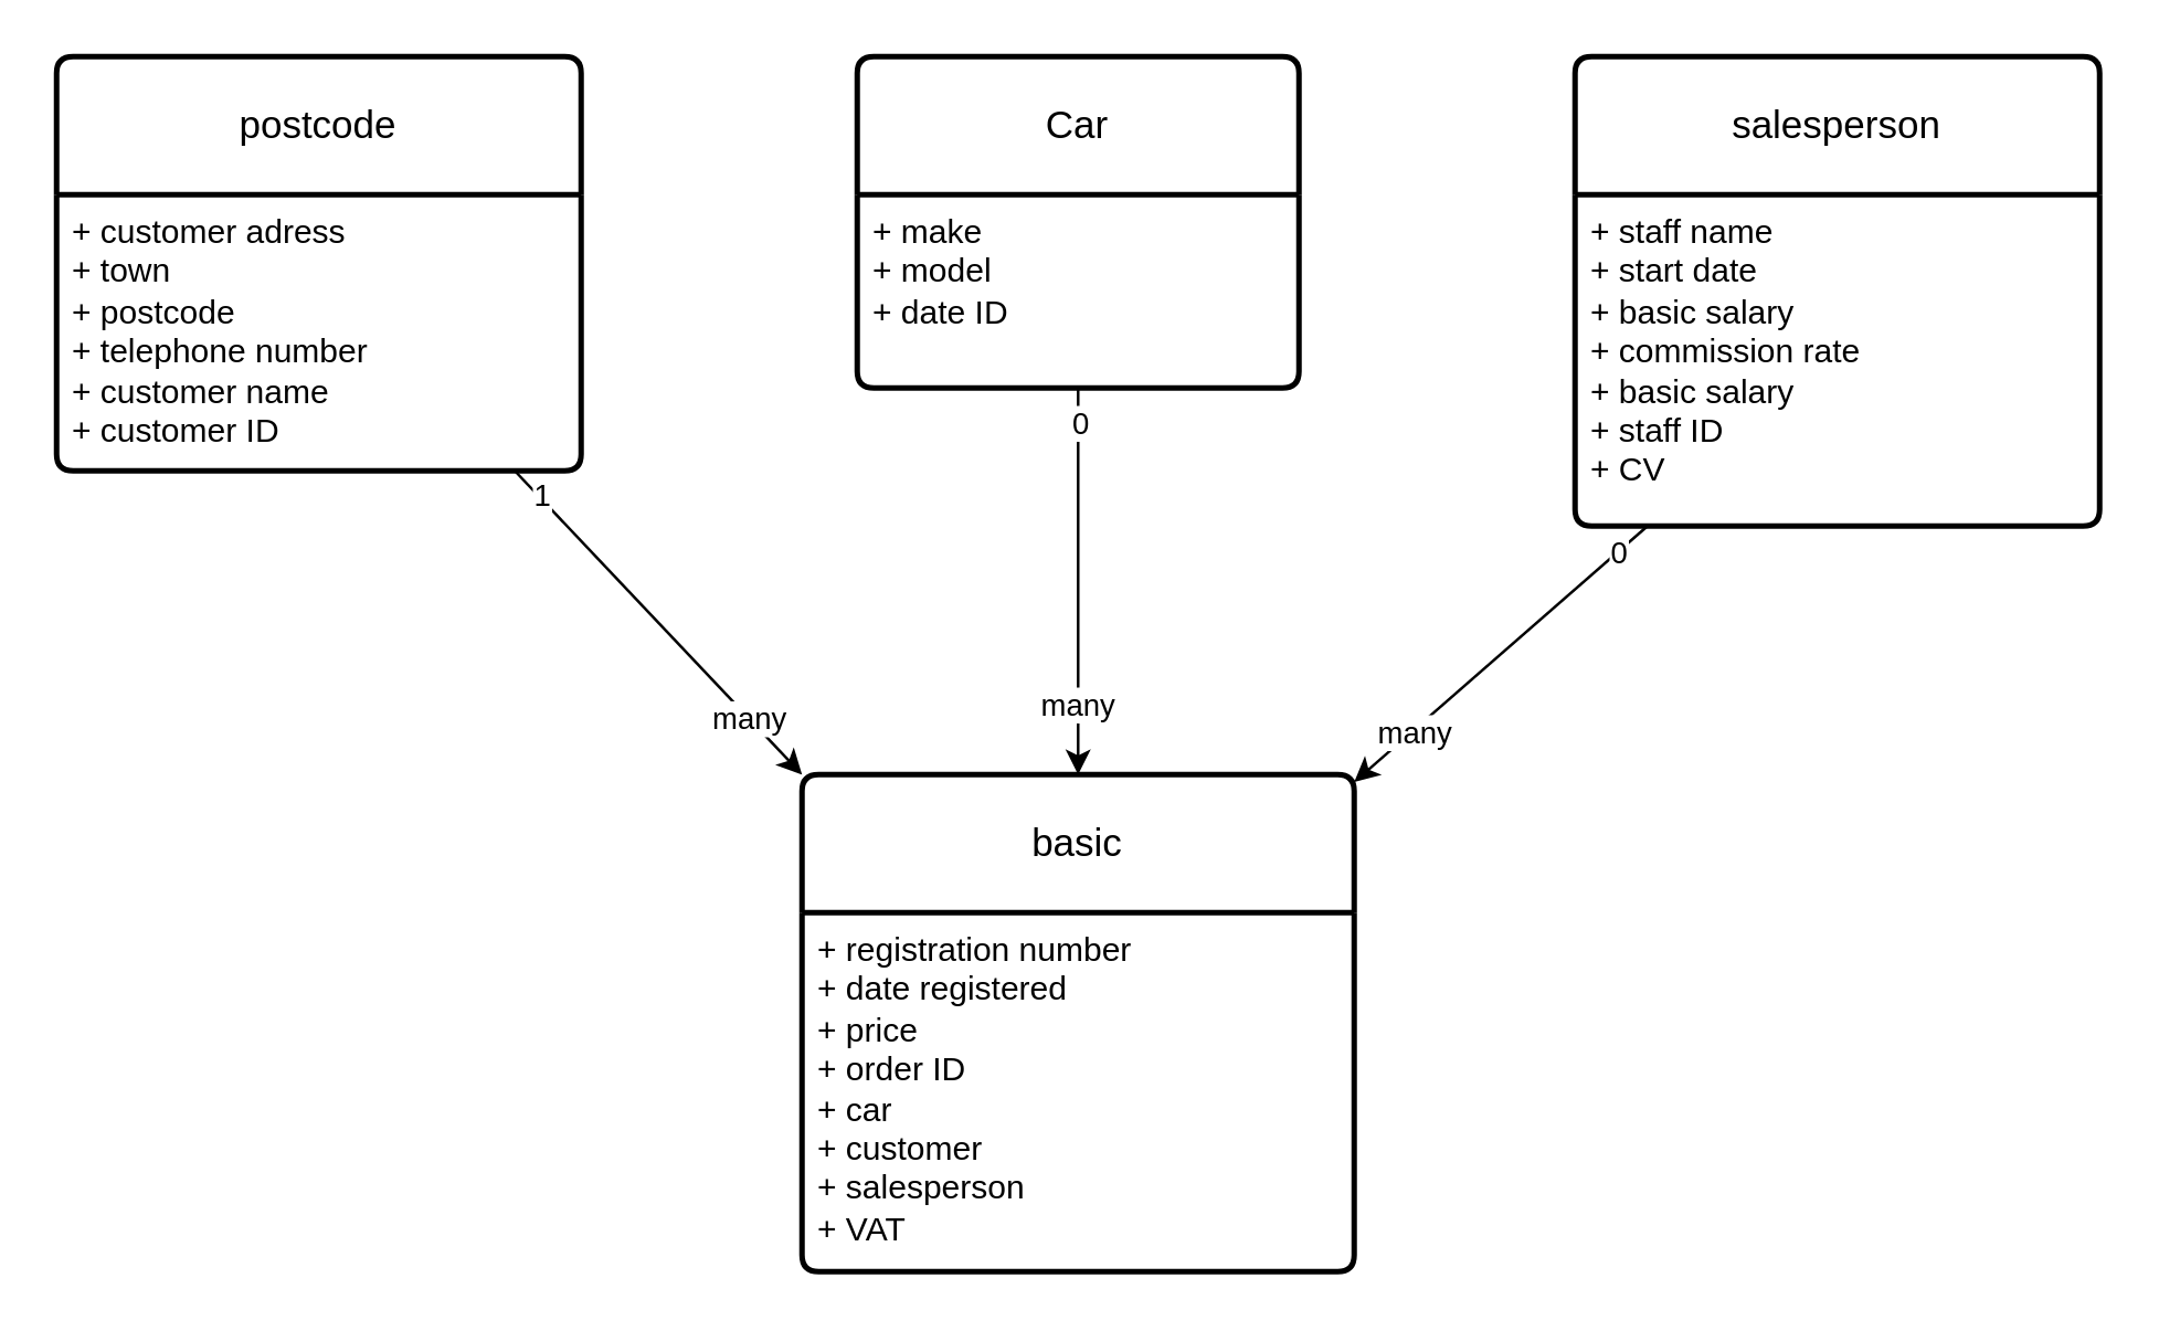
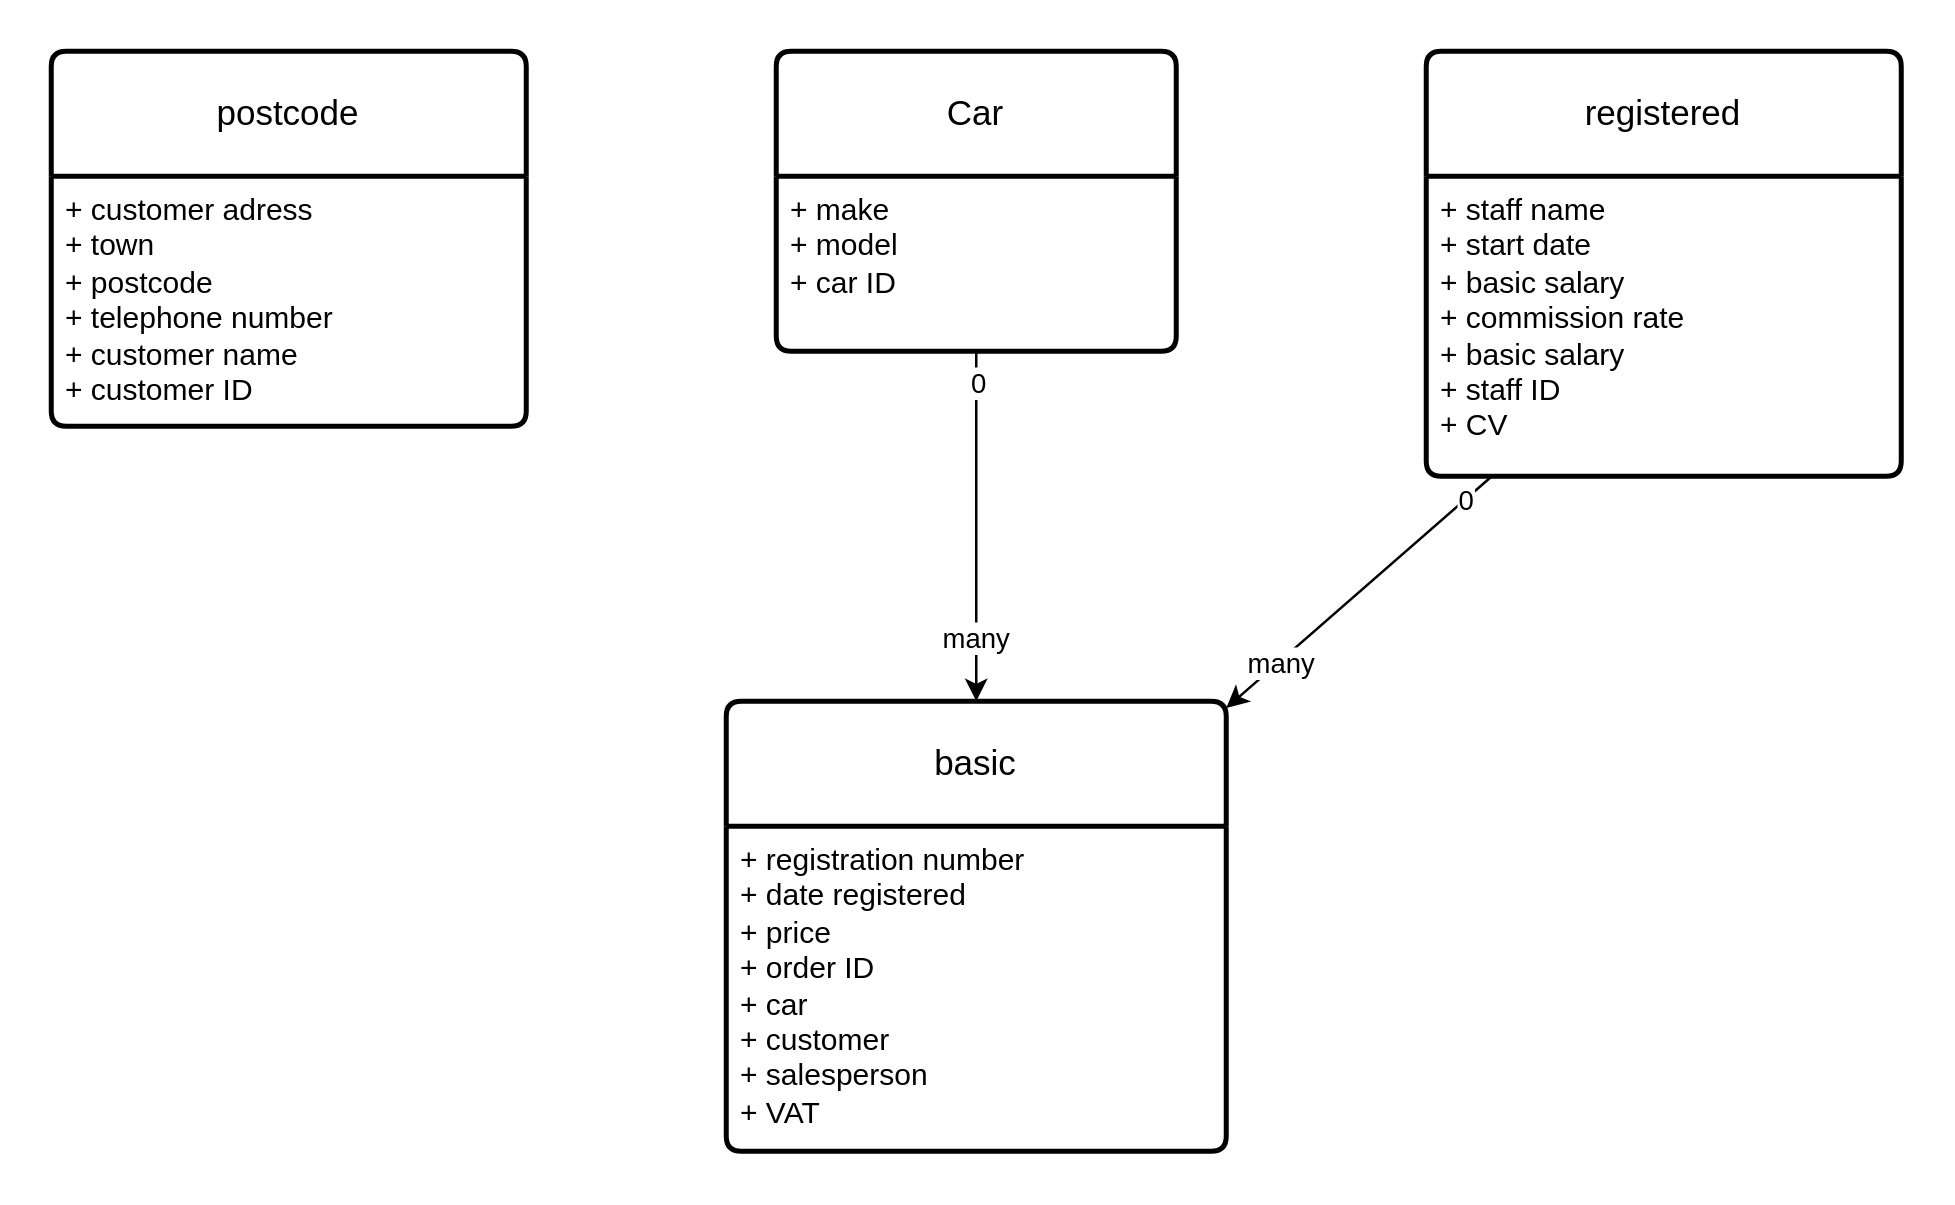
- <mxCell id="9" value="salesperson" style="swimlane;childLayout=stackLayout;horizontal=1;startSize=50;horizontalStack=0;rounded=1;fontSize=14;fontStyle=0;strokeWidth=2;resizeParent=0;resizeLast=1;shadow=0;dashed=0;align=center;arcSize=4;whiteSpace=wrap;html=1;" vertex="1" parent="1"><mxGeometry x="570" y="20" width="190" height="170" as="geometry" /></mxCell>
+ <mxCell id="9" value="registered" style="swimlane;childLayout=stackLayout;horizontal=1;startSize=50;horizontalStack=0;rounded=1;fontSize=14;fontStyle=0;strokeWidth=2;resizeParent=0;resizeLast=1;shadow=0;dashed=0;align=center;arcSize=4;whiteSpace=wrap;html=1;" vertex="1" parent="1"><mxGeometry x="570" y="20" width="190" height="170" as="geometry" /></mxCell>
- <mxCell id="8" value="+ make&lt;div&gt;+ model&lt;/div&gt;&lt;div&gt;+ date ID&lt;/div&gt;" style="align=left;strokeColor=none;fillColor=none;spacingLeft=4;fontSize=12;verticalAlign=top;resizable=0;rotatable=0;part=1;html=1;" vertex="1" parent="7"><mxGeometry y="50" width="160" height="70" as="geometry" /></mxCell>
+ <mxCell id="8" value="+ make&lt;div&gt;+ model&lt;/div&gt;&lt;div&gt;+ car ID&lt;/div&gt;" style="align=left;strokeColor=none;fillColor=none;spacingLeft=4;fontSize=12;verticalAlign=top;resizable=0;rotatable=0;part=1;html=1;" vertex="1" parent="7"><mxGeometry y="50" width="160" height="70" as="geometry" /></mxCell>
- <mxCell id="2" style="edgeStyle=none;rounded=0;orthogonalLoop=1;jettySize=auto;html=1;entryX=0;entryY=0;entryDx=0;entryDy=0;" edge="1" parent="1" source="5" target="11"><mxGeometry relative="1" as="geometry" /></mxCell>
- <mxCell id="3" value="many" style="edgeLabel;html=1;align=center;verticalAlign=middle;resizable=0;points=[];" vertex="1" connectable="0" parent="2"><mxGeometry x="0.707" y="-1" relative="1" as="geometry"><mxPoint x="-3" y="-5" as="offset" /></mxGeometry></mxCell>
- <mxCell id="4" value="1" style="edgeLabel;html=1;align=center;verticalAlign=middle;resizable=0;points=[];" vertex="1" connectable="0" parent="2"><mxGeometry x="-0.824" y="1" relative="1" as="geometry"><mxPoint as="offset" /></mxGeometry></mxCell>
